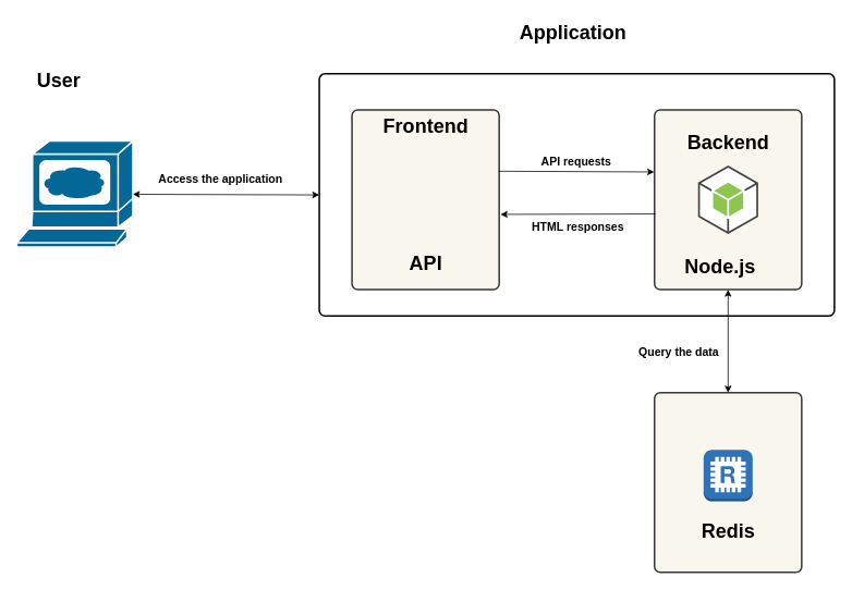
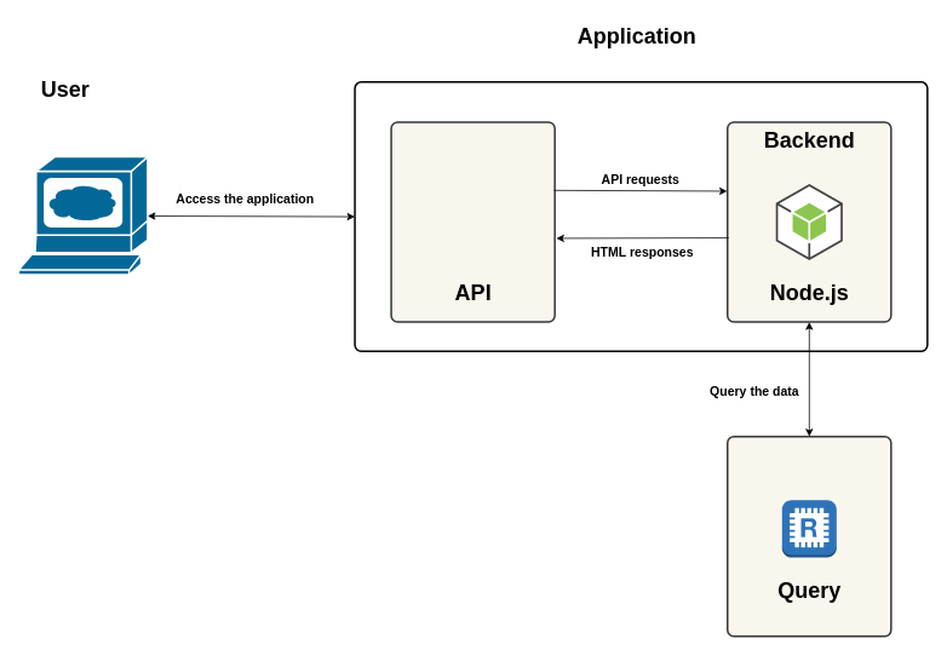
- <mxCell id="7" value="Frontend" style="text;strokeColor=none;fillColor=none;html=1;fontSize=24;fontStyle=1;verticalAlign=middle;align=center;" parent="1" vertex="1"><mxGeometry x="470" y="134" width="100" height="40" as="geometry" /></mxCell>
- <mxCell id="11" value="Backend" style="text;strokeColor=none;fillColor=none;html=1;fontSize=24;fontStyle=1;verticalAlign=middle;align=center;" parent="1" vertex="1"><mxGeometry x="840" y="154" width="100" height="40" as="geometry" /></mxCell>
+ <mxCell id="11" value="Backend" style="text;strokeColor=none;fillColor=none;html=1;fontSize=24;fontStyle=1;verticalAlign=middle;align=center;" parent="1" vertex="1"><mxGeometry x="840" y="134" width="100" height="40" as="geometry" /></mxCell>
- <mxCell id="19" value="Node.js" style="text;strokeColor=none;fillColor=none;html=1;fontSize=24;fontStyle=1;verticalAlign=middle;align=center;" parent="1" vertex="1"><mxGeometry x="830" y="307" width="100" height="40" as="geometry" /></mxCell>
+ <mxCell id="19" value="Node.js" style="text;strokeColor=none;fillColor=none;html=1;fontSize=24;fontStyle=1;verticalAlign=middle;align=center;" parent="1" vertex="1"><mxGeometry x="840" y="302" width="100" height="40" as="geometry" /></mxCell>
- <mxCell id="15" value="Redis" style="text;strokeColor=none;fillColor=none;html=1;fontSize=24;fontStyle=1;verticalAlign=middle;align=center;" parent="1" vertex="1"><mxGeometry x="840" y="630" width="100" height="40" as="geometry" /></mxCell>
+ <mxCell id="15" value="Query" style="text;strokeColor=none;fillColor=none;html=1;fontSize=24;fontStyle=1;verticalAlign=middle;align=center;" parent="1" vertex="1"><mxGeometry x="840" y="630" width="100" height="40" as="geometry" /></mxCell>
